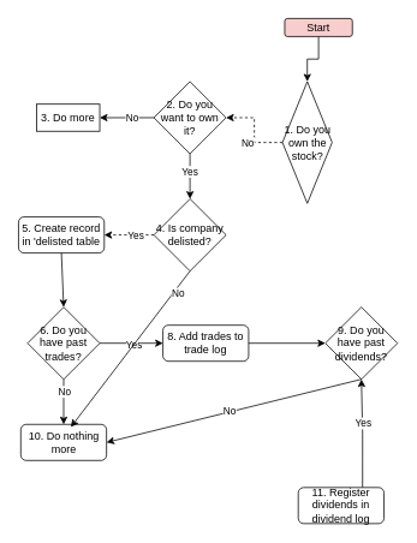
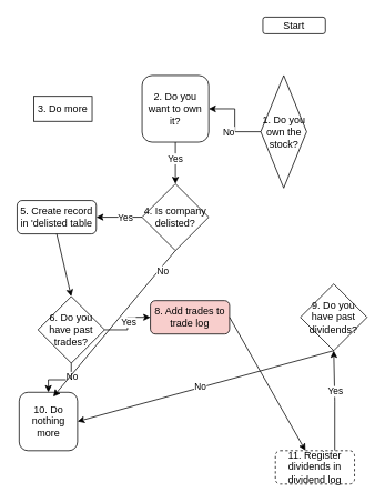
- <mxCell id="3" value="Start" style="rounded=1;whiteSpace=wrap;html=1;fillColor=#f8cecc;" vertex="1" parent="1"><mxGeometry x="315" y="20" width="75" height="20" as="geometry" /></mxCell>
+ <mxCell id="3" value="Start" style="rounded=1;whiteSpace=wrap;html=1;" vertex="1" parent="1"><mxGeometry x="315" y="20" width="75" height="20" as="geometry" /></mxCell>
- <mxCell id="2" value="" style="edgeStyle=orthogonalEdgeStyle;rounded=0;orthogonalLoop=1;jettySize=auto;html=1;" edge="1" parent="1" source="3" target="6"><mxGeometry relative="1" as="geometry" /></mxCell>
- <mxCell id="7" value="" style="edgeStyle=orthogonalEdgeStyle;rounded=0;orthogonalLoop=1;jettySize=auto;html=1;" edge="1" parent="1" source="11" target="12"><mxGeometry relative="1" as="geometry" /></mxCell>
- <mxCell id="8" value="No" style="edgeLabel;html=1;align=center;verticalAlign=middle;resizable=0;points=[];" vertex="1" connectable="0" parent="7"><mxGeometry x="-0.167" relative="1" as="geometry"><mxPoint as="offset" /></mxGeometry></mxCell>
- <mxCell id="11" value="2. Do you want to own it?" style="rhombus;whiteSpace=wrap;html=1;" vertex="1" parent="1"><mxGeometry x="170" y="90" width="80" height="80" as="geometry" /></mxCell>
+ <mxCell id="11" value="2. Do you want to own it?" style="whiteSpace=wrap;html=1;rounded=1;" vertex="1" parent="1"><mxGeometry x="170" y="90" width="80" height="80" as="geometry" /></mxCell>
- <mxCell id="4" value="" style="edgeStyle=orthogonalEdgeStyle;rounded=0;orthogonalLoop=1;jettySize=auto;html=1;dashed=1;" edge="1" parent="1" source="6" target="11"><mxGeometry relative="1" as="geometry" /></mxCell>
+ <mxCell id="4" value="" style="edgeStyle=orthogonalEdgeStyle;rounded=0;orthogonalLoop=1;jettySize=auto;html=1;" edge="1" parent="1" source="6" target="11"><mxGeometry relative="1" as="geometry" /></mxCell>
- <mxCell id="14" value="" style="edgeStyle=orthogonalEdgeStyle;rounded=0;orthogonalLoop=1;jettySize=auto;html=1;dashed=1;" edge="1" parent="1" source="16" target="13"><mxGeometry relative="1" as="geometry" /></mxCell>
+ <mxCell id="14" value="" style="edgeStyle=orthogonalEdgeStyle;rounded=0;orthogonalLoop=1;jettySize=auto;html=1;" edge="1" parent="1" source="16" target="13"><mxGeometry relative="1" as="geometry" /></mxCell>
- <mxCell id="22" value="6. Do you have past trades?" style="rhombus;whiteSpace=wrap;html=1;" vertex="1" parent="1"><mxGeometry x="30" y="340" width="80" height="80" as="geometry" /></mxCell>
+ <mxCell id="22" value="6. Do you have past trades?" style="rhombus;whiteSpace=wrap;html=1;" vertex="1" parent="1"><mxGeometry x="45" y="355" width="80" height="80" as="geometry" /></mxCell>
- <mxCell id="17" value="8. Add trades to trade log" style="rounded=1;whiteSpace=wrap;html=1;" vertex="1" parent="1"><mxGeometry x="180" y="360" width="95" height="40" as="geometry" /></mxCell>
+ <mxCell id="17" value="8. Add trades to trade log" style="rounded=1;whiteSpace=wrap;html=1;fillColor=#f8cecc;" vertex="1" parent="1"><mxGeometry x="180" y="360" width="95" height="40" as="geometry" /></mxCell>
- <mxCell id="25" value="" style="endArrow=classic;html=1;rounded=0;entryX=0;entryY=0.5;entryDx=0;entryDy=0;exitX=1;exitY=0.5;exitDx=0;exitDy=0;" edge="1" parent="1" source="17" target="24"><mxGeometry width="50" height="50" relative="1" as="geometry"><mxPoint x="320" y="580" as="sourcePoint" /><mxPoint x="370" y="530" as="targetPoint" /></mxGeometry></mxCell>
+ <mxCell id="25" value="" style="endArrow=classic;html=1;rounded=0;exitX=1;exitY=0.5;exitDx=0;exitDy=0;" edge="1" parent="1" source="17" target="29"><mxGeometry width="50" height="50" relative="1" as="geometry"><mxPoint x="320" y="580" as="sourcePoint" /><mxPoint x="370" y="530" as="targetPoint" /></mxGeometry></mxCell>
- <mxCell id="23" value="10. Do nothing more" style="rounded=1;whiteSpace=wrap;html=1;" vertex="1" parent="1"><mxGeometry x="22.5" y="470" width="95" height="40" as="geometry" /></mxCell>
+ <mxCell id="23" value="10. Do nothing more" style="rounded=1;whiteSpace=wrap;html=1;" vertex="1" parent="1"><mxGeometry x="22.5" y="470" width="70" height="70" as="geometry" /></mxCell>
- <mxCell id="29" value="11. Register dividends in dividend log" style="rounded=1;whiteSpace=wrap;html=1;" vertex="1" parent="1"><mxGeometry x="330" y="540" width="95" height="40" as="geometry" /></mxCell>
+ <mxCell id="29" value="11. Register dividends in dividend log" style="rounded=1;whiteSpace=wrap;html=1;dashed=1;" vertex="1" parent="1"><mxGeometry x="330" y="540" width="95" height="40" as="geometry" /></mxCell>
